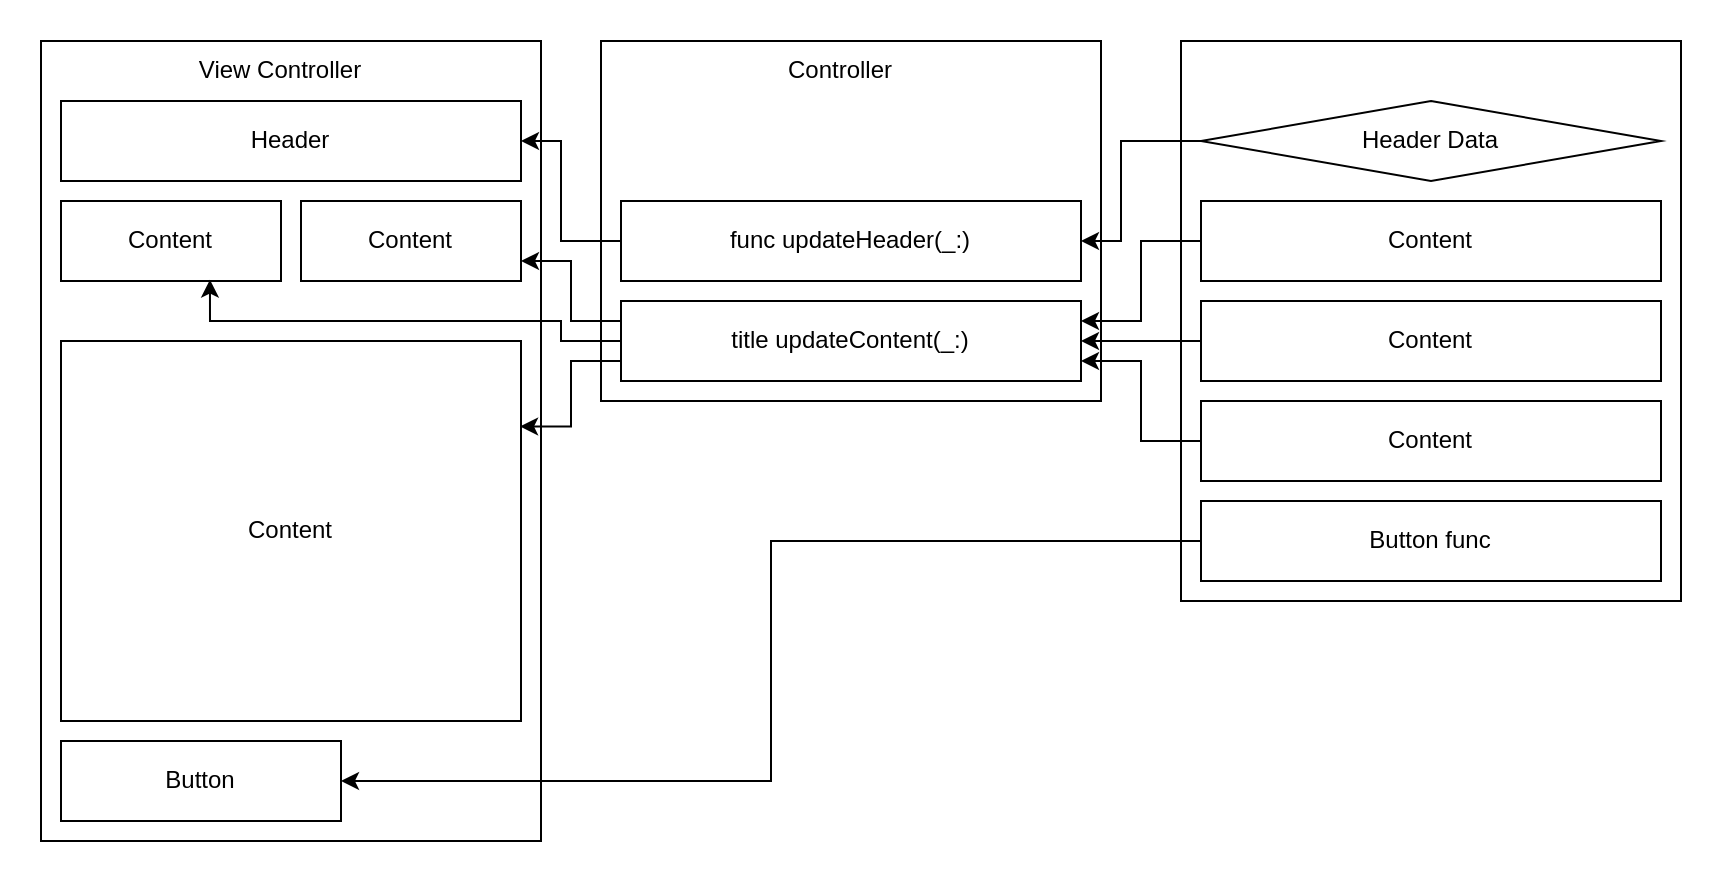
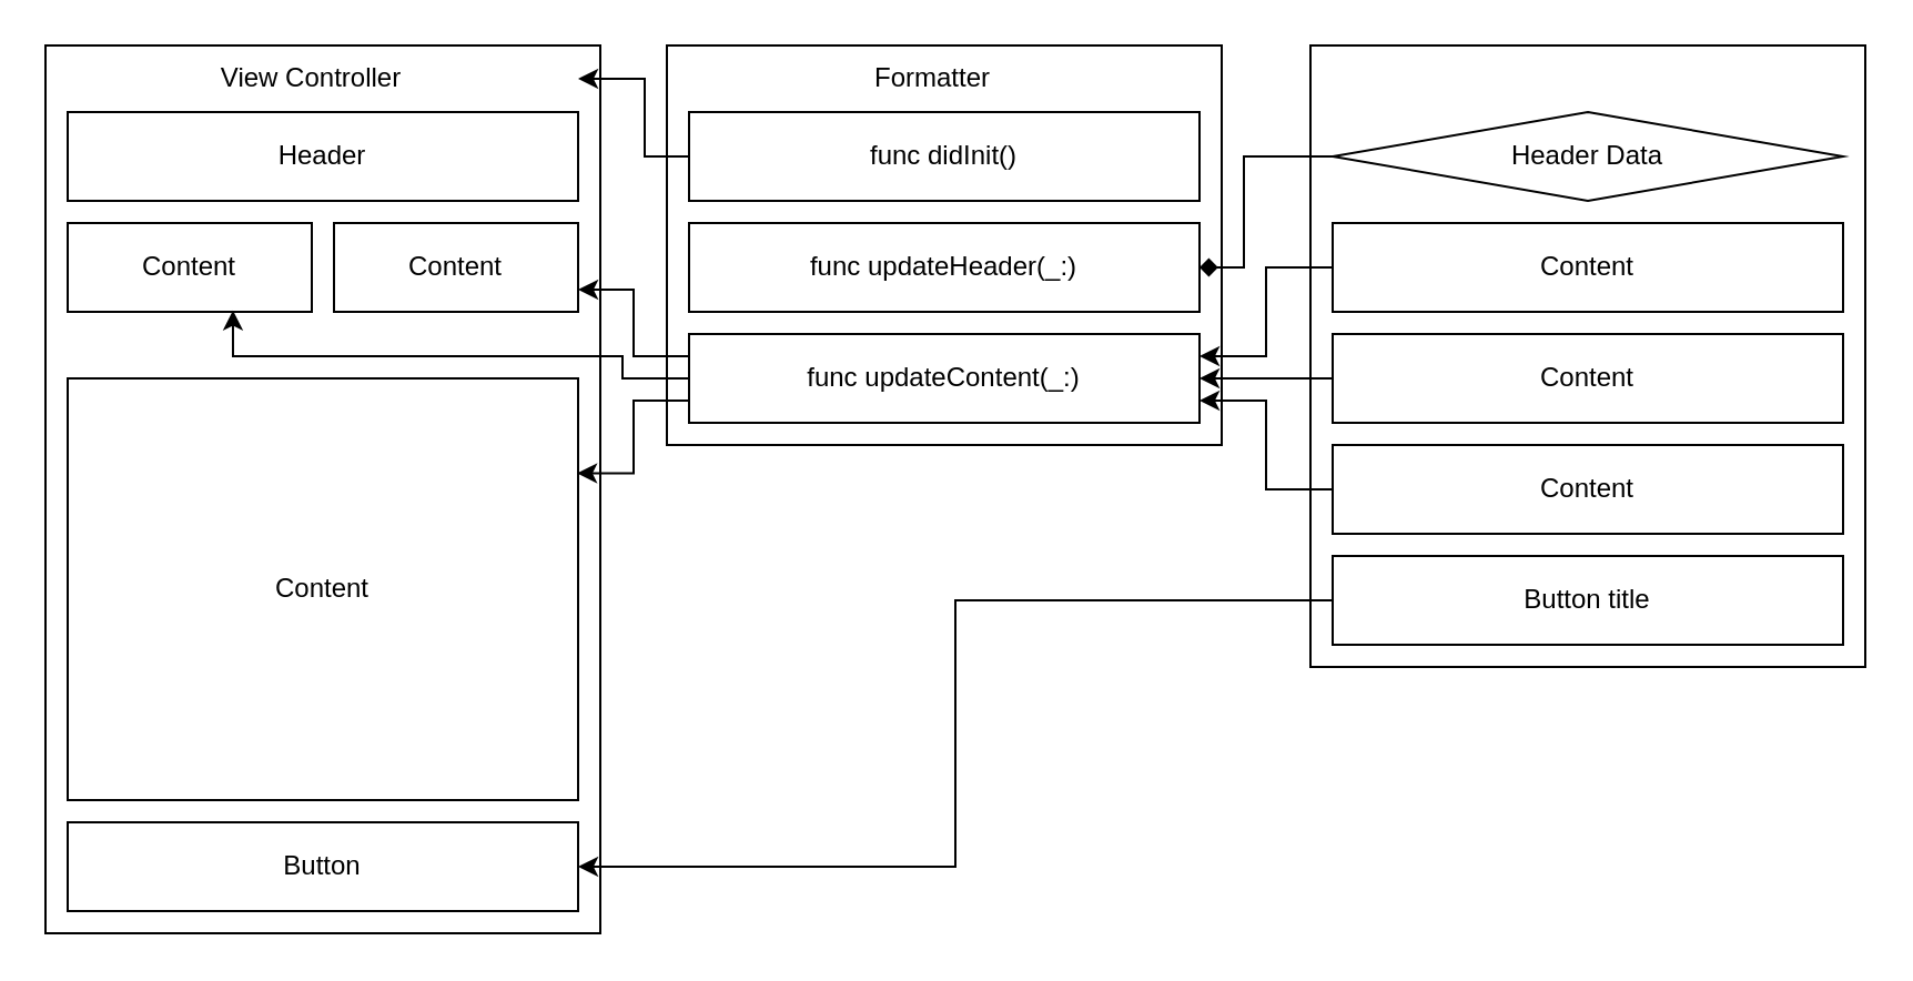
- <mxCell id="10" value="Controller&lt;br&gt;" style="text;html=1;strokeColor=none;fillColor=none;align=center;verticalAlign=middle;whiteSpace=wrap;rounded=0;" vertex="1" parent="1"><mxGeometry x="300" y="20" width="240" height="30" as="geometry" /></mxCell>
+ <mxCell id="10" value="Formatter&lt;br&gt;" style="text;html=1;strokeColor=none;fillColor=none;align=center;verticalAlign=middle;whiteSpace=wrap;rounded=0;" vertex="1" parent="1"><mxGeometry x="300" y="20" width="240" height="30" as="geometry" /></mxCell>
+ <mxCell id="11" style="edgeStyle=orthogonalEdgeStyle;rounded=0;orthogonalLoop=1;jettySize=auto;html=1;" edge="1" parent="1" source="12" target="3"><mxGeometry relative="1" as="geometry"><Array as="points"><mxPoint x="290" y="70" /><mxPoint x="290" y="35" /></Array></mxGeometry></mxCell>
+ <mxCell id="12" value="func didInit()" style="rounded=0;whiteSpace=wrap;html=1;fillColor=none;" vertex="1" parent="1"><mxGeometry x="310" y="50" width="230" height="40" as="geometry" /></mxCell>
- <mxCell id="13" style="edgeStyle=orthogonalEdgeStyle;rounded=0;orthogonalLoop=1;jettySize=auto;html=1;entryX=1;entryY=0.5;entryDx=0;entryDy=0;" edge="1" parent="1" source="14" target="4"><mxGeometry relative="1" as="geometry"><Array as="points"><mxPoint x="280" y="120" /><mxPoint x="280" y="70" /></Array></mxGeometry></mxCell>
- <mxCell id="20" style="edgeStyle=orthogonalEdgeStyle;rounded=0;orthogonalLoop=1;jettySize=auto;html=1;entryX=1;entryY=0.5;entryDx=0;entryDy=0;" edge="1" parent="1" source="21" target="14"><mxGeometry relative="1" as="geometry"><Array as="points"><mxPoint x="560" y="70" /><mxPoint x="560" y="120" /></Array></mxGeometry></mxCell>
+ <mxCell id="20" style="edgeStyle=orthogonalEdgeStyle;rounded=0;orthogonalLoop=1;jettySize=auto;html=1;entryX=1;entryY=0.5;entryDx=0;entryDy=0;endArrow=diamond;" edge="1" parent="1" source="21" target="14"><mxGeometry relative="1" as="geometry"><Array as="points"><mxPoint x="560" y="70" /><mxPoint x="560" y="120" /></Array></mxGeometry></mxCell>
- <mxCell id="18" value="title updateContent(_:)" style="rounded=0;whiteSpace=wrap;html=1;fillColor=none;" vertex="1" parent="1"><mxGeometry x="310" y="150" width="230" height="40" as="geometry" /></mxCell>
+ <mxCell id="18" value="func updateContent(_:)" style="rounded=0;whiteSpace=wrap;html=1;fillColor=none;" vertex="1" parent="1"><mxGeometry x="310" y="150" width="230" height="40" as="geometry" /></mxCell>
- <mxCell id="27" value="Button func" style="rounded=0;whiteSpace=wrap;html=1;fillColor=none;" vertex="1" parent="1"><mxGeometry x="600" y="250" width="230" height="40" as="geometry" /></mxCell>
+ <mxCell id="27" value="Button title" style="rounded=0;whiteSpace=wrap;html=1;fillColor=none;" vertex="1" parent="1"><mxGeometry x="600" y="250" width="230" height="40" as="geometry" /></mxCell>
- <mxCell id="8" value="Button" style="rounded=0;whiteSpace=wrap;html=1;fillColor=none;" vertex="1" parent="1"><mxGeometry x="30" y="370" width="140" height="40" as="geometry" /></mxCell>
+ <mxCell id="8" value="Button" style="rounded=0;whiteSpace=wrap;html=1;fillColor=none;" vertex="1" parent="1"><mxGeometry x="30" y="370" width="230" height="40" as="geometry" /></mxCell>
